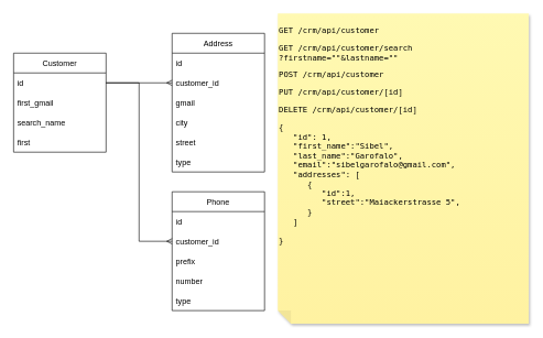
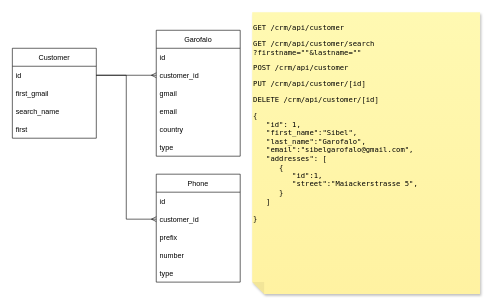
- <mxCell id="7" value="Address" style="swimlane;fontStyle=0;childLayout=stackLayout;horizontal=1;startSize=30;horizontalStack=0;resizeParent=1;resizeParentMax=0;resizeLast=0;collapsible=1;marginBottom=0;" vertex="1" parent="1"><mxGeometry x="260" y="50" width="140" height="210" as="geometry" /></mxCell>
+ <mxCell id="7" value="Garofalo" style="swimlane;fontStyle=0;childLayout=stackLayout;horizontal=1;startSize=30;horizontalStack=0;resizeParent=1;resizeParentMax=0;resizeLast=0;collapsible=1;marginBottom=0;" vertex="1" parent="1"><mxGeometry x="260" y="50" width="140" height="210" as="geometry" /></mxCell>
- <mxCell id="11" value="city" style="text;strokeColor=none;fillColor=none;align=left;verticalAlign=middle;spacingLeft=4;spacingRight=4;overflow=hidden;points=[[0,0.5],[1,0.5]];portConstraint=eastwest;rotatable=0;" vertex="1" parent="7"><mxGeometry y="120" width="140" height="30" as="geometry" /></mxCell>
+ <mxCell id="11" value="email" style="text;strokeColor=none;fillColor=none;align=left;verticalAlign=middle;spacingLeft=4;spacingRight=4;overflow=hidden;points=[[0,0.5],[1,0.5]];portConstraint=eastwest;rotatable=0;" vertex="1" parent="7"><mxGeometry y="120" width="140" height="30" as="geometry" /></mxCell>
- <mxCell id="12" value="street" style="text;strokeColor=none;fillColor=none;align=left;verticalAlign=middle;spacingLeft=4;spacingRight=4;overflow=hidden;points=[[0,0.5],[1,0.5]];portConstraint=eastwest;rotatable=0;" vertex="1" parent="7"><mxGeometry y="150" width="140" height="30" as="geometry" /></mxCell>
+ <mxCell id="12" value="country" style="text;strokeColor=none;fillColor=none;align=left;verticalAlign=middle;spacingLeft=4;spacingRight=4;overflow=hidden;points=[[0,0.5],[1,0.5]];portConstraint=eastwest;rotatable=0;" vertex="1" parent="7"><mxGeometry y="150" width="140" height="30" as="geometry" /></mxCell>
